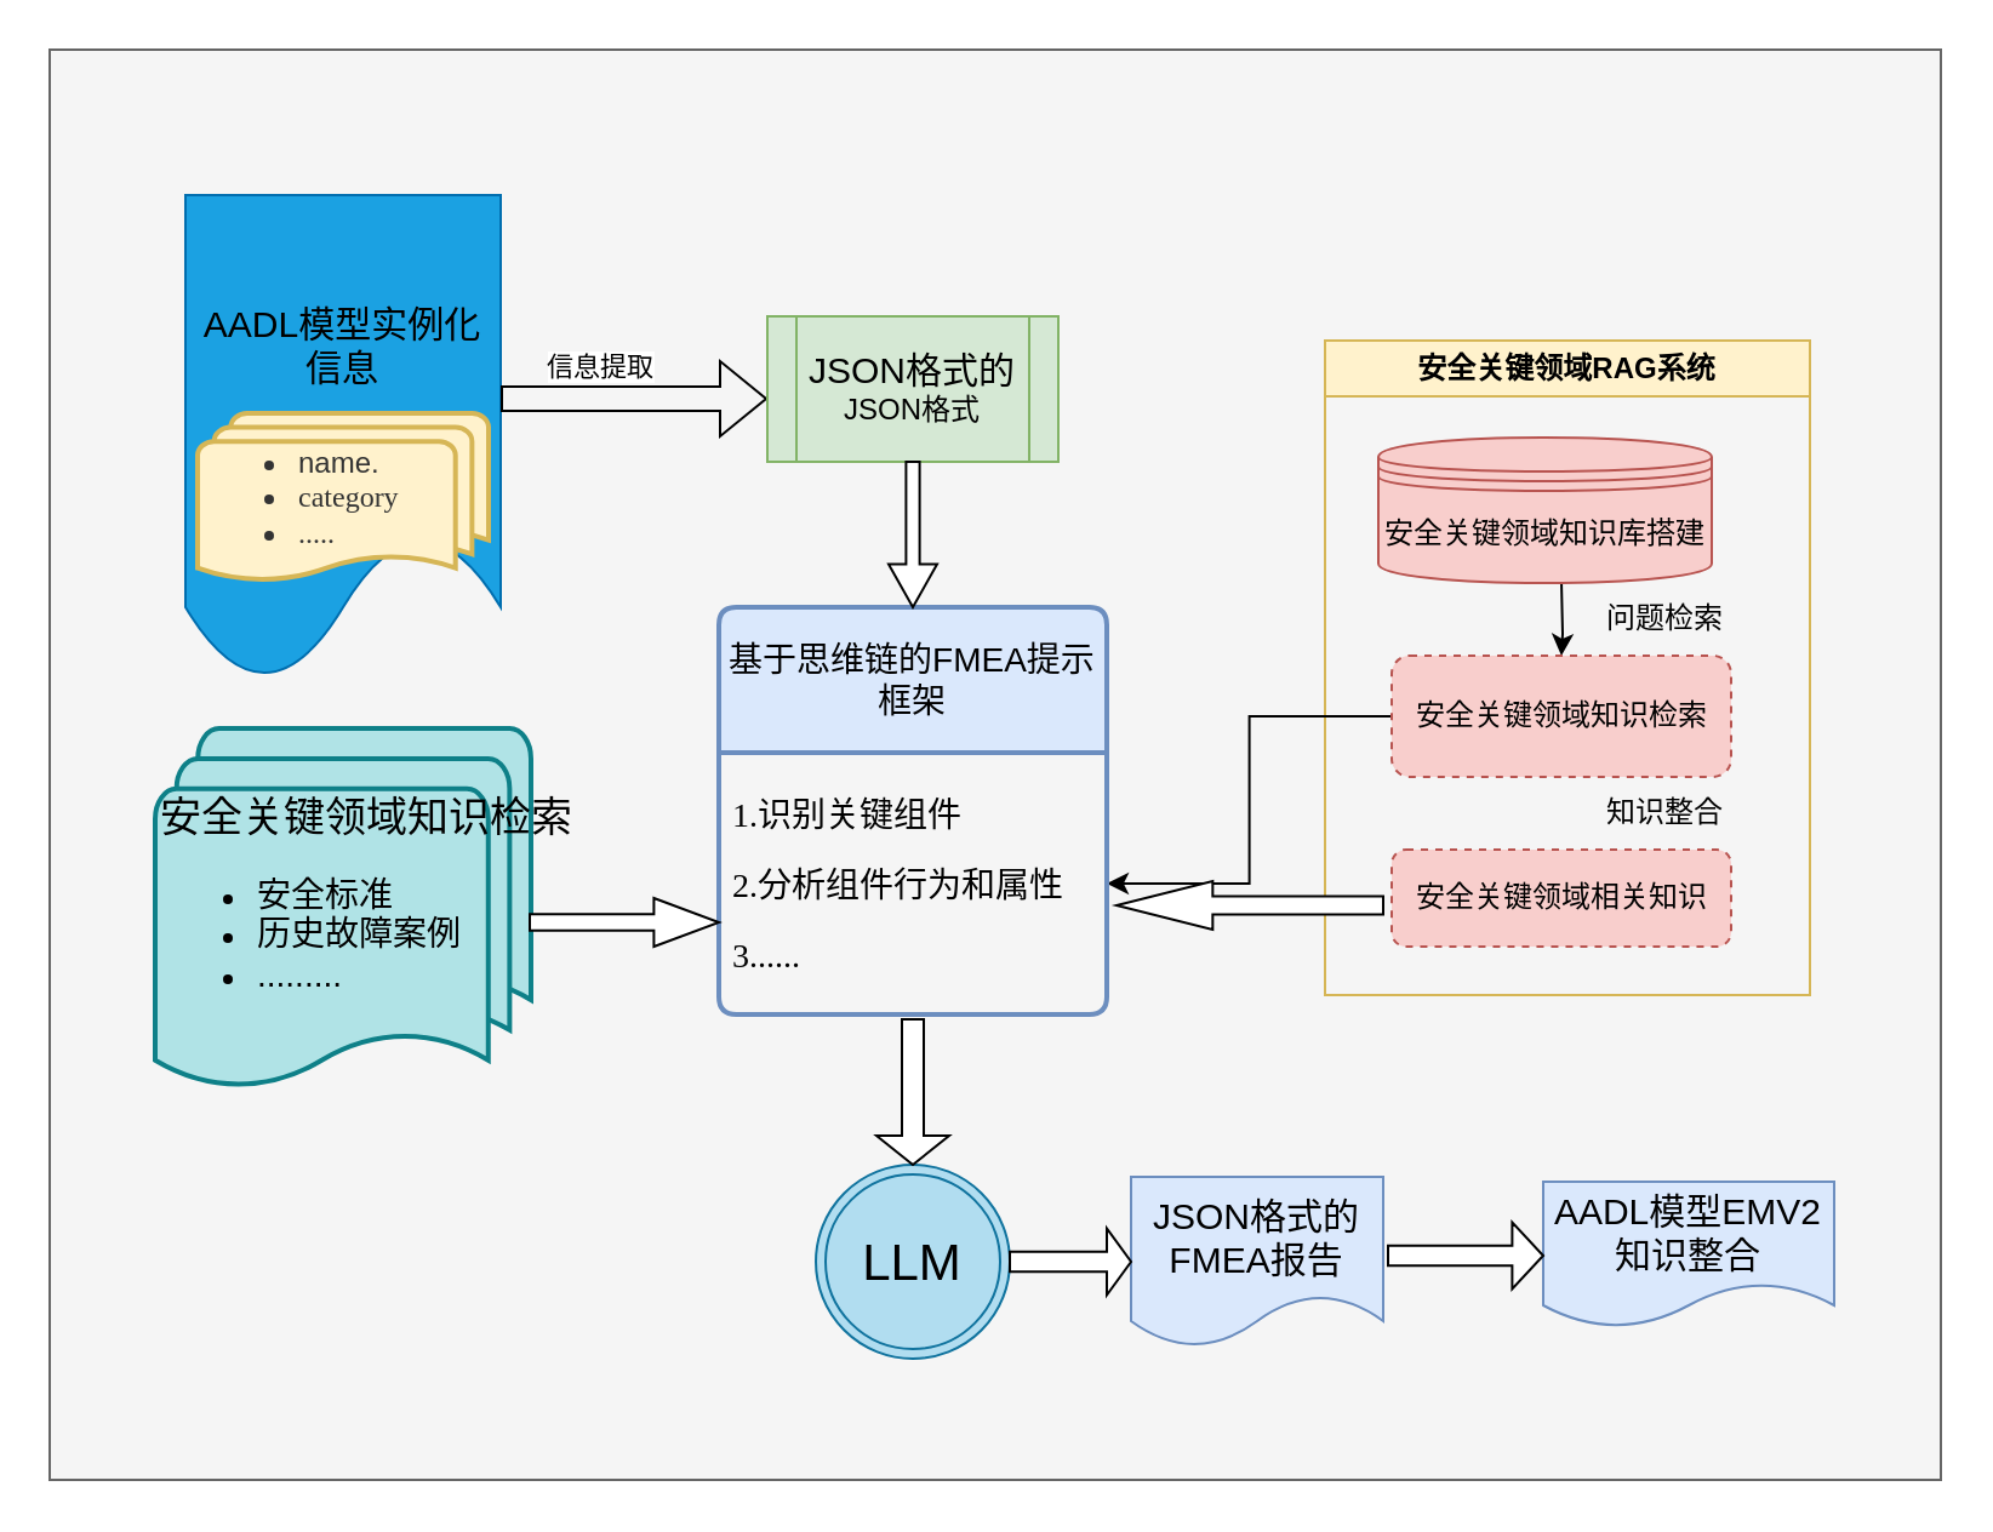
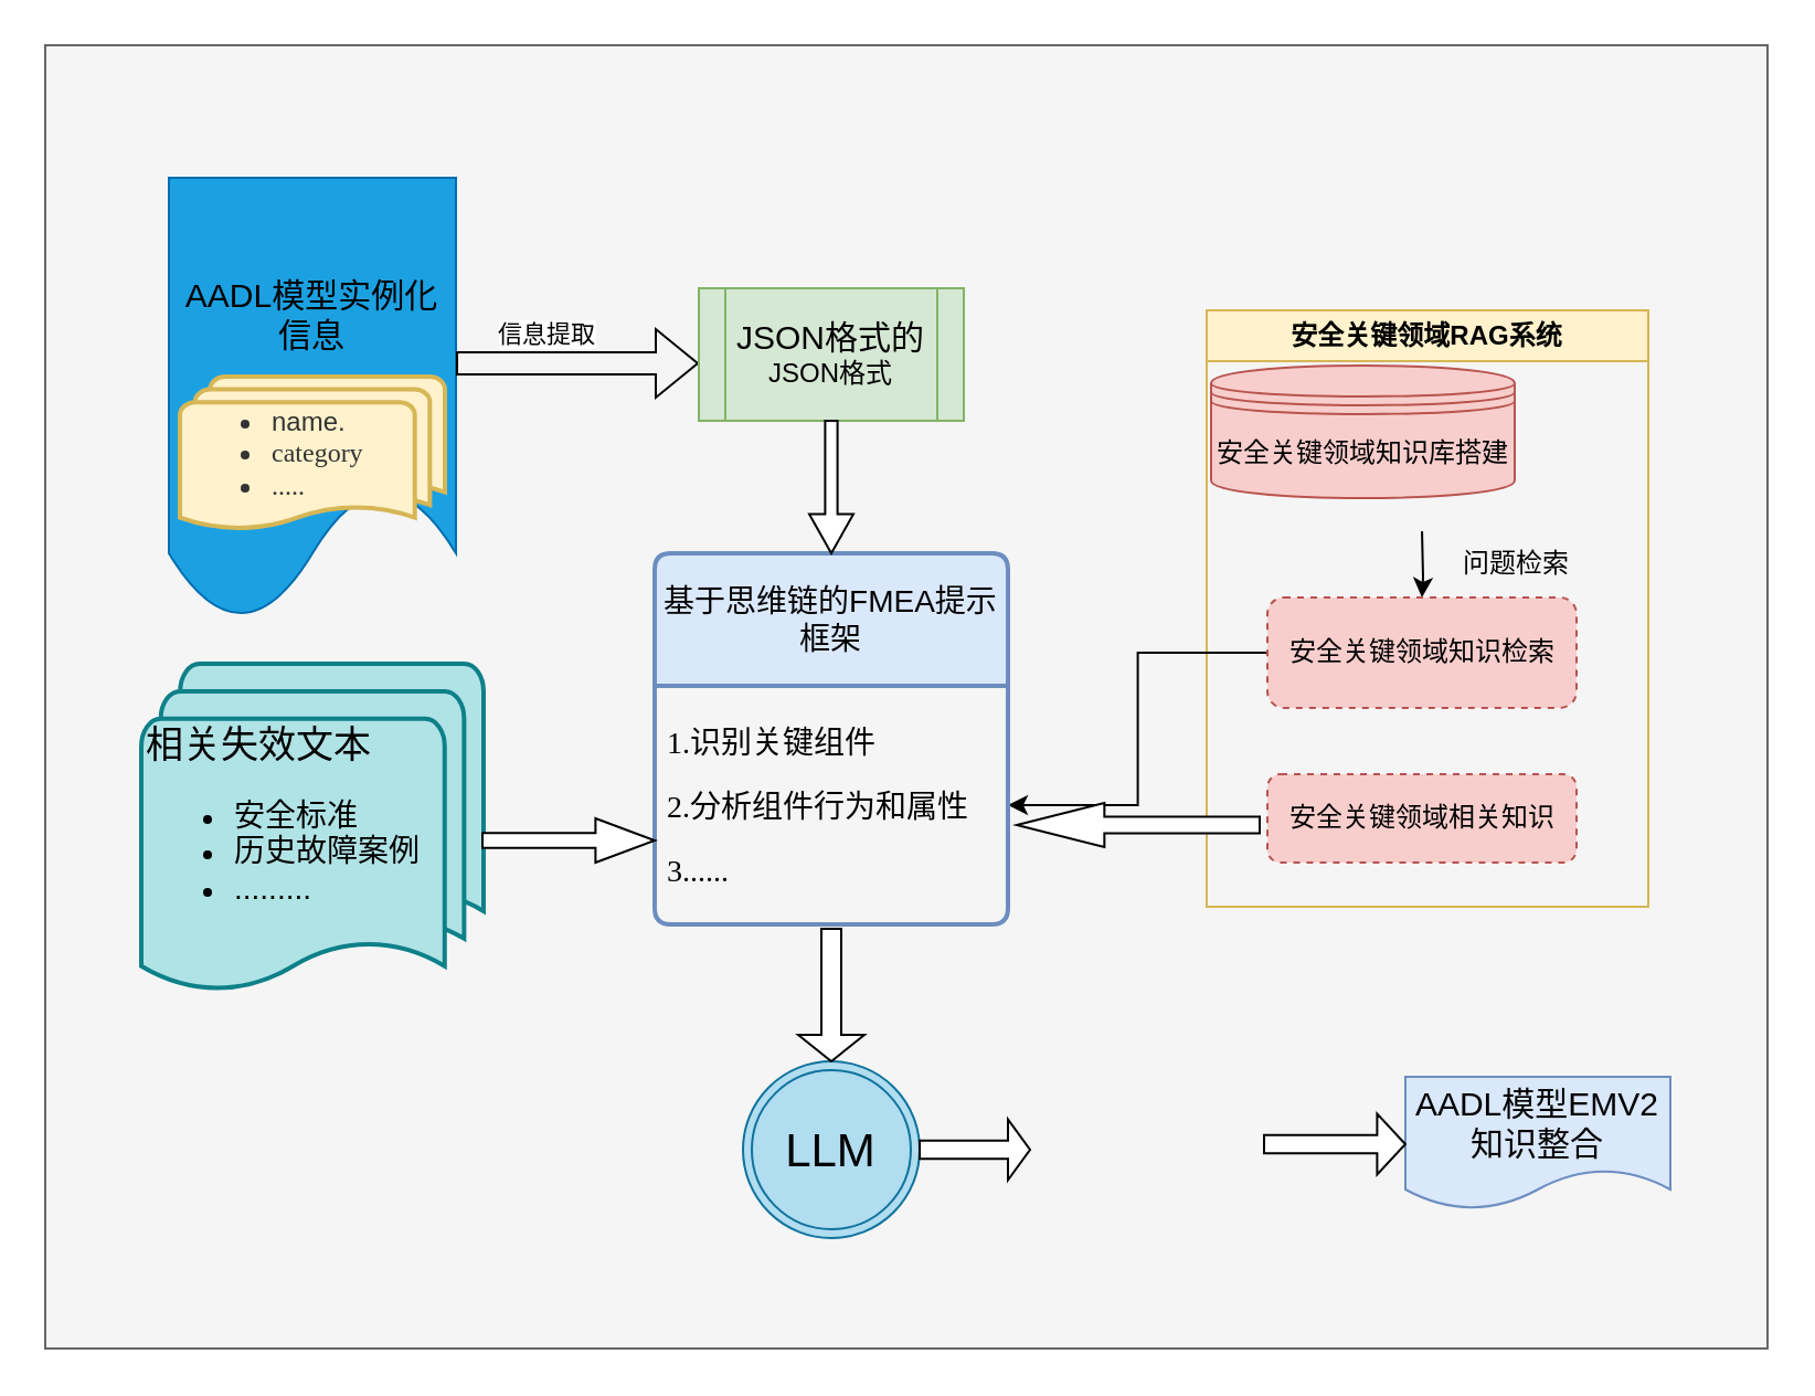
- <mxCell id="14" value="&lt;span style=&quot;text-wrap-mode: nowrap;&quot;&gt;安全关键领域知识库搭建&lt;/span&gt;" style="shape=datastore;whiteSpace=wrap;html=1;fillColor=#f8cecc;strokeColor=#b85450;" parent="7" vertex="1"><mxGeometry x="22" y="40" width="137.5" height="60" as="geometry" /></mxCell>
+ <mxCell id="14" value="&lt;span style=&quot;text-wrap-mode: nowrap;&quot;&gt;安全关键领域知识库搭建&lt;/span&gt;" style="shape=datastore;whiteSpace=wrap;html=1;fillColor=#f8cecc;strokeColor=#b85450;" parent="7" vertex="1"><mxGeometry x="2" y="25" width="137.5" height="60" as="geometry" /></mxCell>
- <mxCell id="13" value="知识整合" style="text;html=1;align=center;verticalAlign=middle;resizable=0;points=[];autosize=1;strokeColor=none;fillColor=none;" parent="7" vertex="1"><mxGeometry x="105" y="180" width="70" height="30" as="geometry" /></mxCell>
- <mxCell id="21" value="&lt;span style=&quot;text-wrap-mode: nowrap;&quot;&gt;&lt;font style=&quot;font-size: 17px;&quot;&gt;安全关键领域知识检索&lt;/font&gt;&lt;/span&gt;&lt;div style=&quot;&quot;&gt;&lt;ul&gt;&lt;li&gt;&lt;span style=&quot;font-size: 14px; text-wrap-mode: nowrap;&quot;&gt;安全标准&lt;/span&gt;&lt;/li&gt;&lt;li&gt;&lt;span style=&quot;font-size: 14px; text-wrap-mode: nowrap;&quot;&gt;历史故障案例&lt;/span&gt;&lt;/li&gt;&lt;li&gt;&lt;span style=&quot;font-size: 14px; text-wrap-mode: nowrap;&quot;&gt;.........&lt;/span&gt;&lt;/li&gt;&lt;/ul&gt;&lt;/div&gt;" style="strokeWidth=2;html=1;shape=mxgraph.flowchart.multi-document;whiteSpace=wrap;align=left;fillColor=#b0e3e6;strokeColor=#0e8088;" parent="1" vertex="1"><mxGeometry x="63.5" y="300" width="155" height="150" as="geometry" /></mxCell>
+ <mxCell id="21" value="&lt;span style=&quot;text-wrap-mode: nowrap;&quot;&gt;&lt;font style=&quot;font-size: 17px;&quot;&gt;相关失效文本&lt;/font&gt;&lt;/span&gt;&lt;div style=&quot;&quot;&gt;&lt;ul&gt;&lt;li&gt;&lt;span style=&quot;font-size: 14px; text-wrap-mode: nowrap;&quot;&gt;安全标准&lt;/span&gt;&lt;/li&gt;&lt;li&gt;&lt;span style=&quot;font-size: 14px; text-wrap-mode: nowrap;&quot;&gt;历史故障案例&lt;/span&gt;&lt;/li&gt;&lt;li&gt;&lt;span style=&quot;font-size: 14px; text-wrap-mode: nowrap;&quot;&gt;.........&lt;/span&gt;&lt;/li&gt;&lt;/ul&gt;&lt;/div&gt;" style="strokeWidth=2;html=1;shape=mxgraph.flowchart.multi-document;whiteSpace=wrap;align=left;fillColor=#b0e3e6;strokeColor=#0e8088;" parent="1" vertex="1"><mxGeometry x="63.5" y="300" width="155" height="150" as="geometry" /></mxCell>
- <mxCell id="24" value="&lt;font style=&quot;font-size: 15px;&quot;&gt;JSON格式的&lt;/font&gt;&lt;div&gt;&lt;font style=&quot;font-size: 15px;&quot;&gt;FMEA报告&lt;/font&gt;&lt;/div&gt;" style="shape=document;whiteSpace=wrap;html=1;boundedLbl=1;fillColor=#dae8fc;strokeColor=#6c8ebf;" parent="1" vertex="1"><mxGeometry x="466" y="485" width="104" height="70" as="geometry" /></mxCell>
